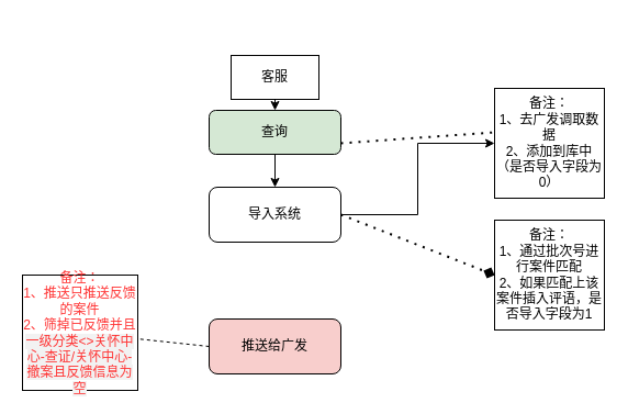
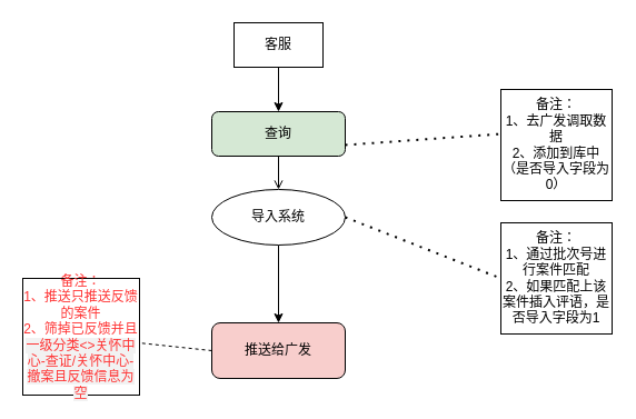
- <mxCell id="2" value="客服" style="rounded=0;whiteSpace=wrap;html=1;" vertex="1" parent="1"><mxGeometry x="210" y="50" width="80" height="40" as="geometry" /></mxCell>
+ <mxCell id="2" value="客服" style="rounded=0;whiteSpace=wrap;html=1;" vertex="1" parent="1"><mxGeometry x="210" y="20" width="80" height="40" as="geometry" /></mxCell>
- <mxCell id="7" value="" style="endArrow=classic;html=1;exitX=0.5;exitY=1;exitDx=0;exitDy=0;" edge="1" parent="1" source="4" target="9"><mxGeometry width="50" height="50" relative="1" as="geometry"><mxPoint x="240" y="400" as="sourcePoint" /><mxPoint x="250" y="190" as="targetPoint" /></mxGeometry></mxCell>
+ <mxCell id="7" value="" style="endArrow=open;html=1;exitX=0.5;exitY=1;exitDx=0;exitDy=0;" edge="1" parent="1" source="4" target="9"><mxGeometry width="50" height="50" relative="1" as="geometry"><mxPoint x="240" y="400" as="sourcePoint" /><mxPoint x="250" y="190" as="targetPoint" /></mxGeometry></mxCell>
- <mxCell id="8" value="" style="edgeStyle=orthogonalEdgeStyle;rounded=0;orthogonalLoop=1;jettySize=auto;html=1;" edge="1" parent="1" source="9" target="6"><mxGeometry relative="1" as="geometry" /></mxCell>
+ <mxCell id="8" value="" style="edgeStyle=orthogonalEdgeStyle;rounded=0;orthogonalLoop=1;jettySize=auto;html=1;" edge="1" parent="1" source="9" target="12"><mxGeometry relative="1" as="geometry" /></mxCell>
- <mxCell id="9" value="导入系统" style="rounded=1;whiteSpace=wrap;html=1;" vertex="1" parent="1"><mxGeometry x="190" y="170" width="120" height="50" as="geometry" /></mxCell>
+ <mxCell id="9" value="导入系统" style="ellipse;whiteSpace=wrap;html=1;" vertex="1" parent="1"><mxGeometry x="190" y="170" width="120" height="50" as="geometry" /></mxCell>
- <mxCell id="10" value="" style="endArrow=diamond;dashed=1;html=1;dashPattern=1 3;strokeWidth=2;exitX=1;exitY=0.5;exitDx=0;exitDy=0;entryX=0;entryY=0.5;entryDx=0;entryDy=0;" edge="1" parent="1" source="9" target="11"><mxGeometry width="50" height="50" relative="1" as="geometry"><mxPoint x="240" y="400" as="sourcePoint" /><mxPoint x="290" y="350" as="targetPoint" /></mxGeometry></mxCell>
+ <mxCell id="10" value="" style="endArrow=none;dashed=1;html=1;dashPattern=1 3;strokeWidth=2;exitX=1;exitY=0.5;exitDx=0;exitDy=0;entryX=0;entryY=0.5;entryDx=0;entryDy=0;" edge="1" parent="1" source="9" target="11"><mxGeometry width="50" height="50" relative="1" as="geometry"><mxPoint x="240" y="400" as="sourcePoint" /><mxPoint x="290" y="350" as="targetPoint" /></mxGeometry></mxCell>
